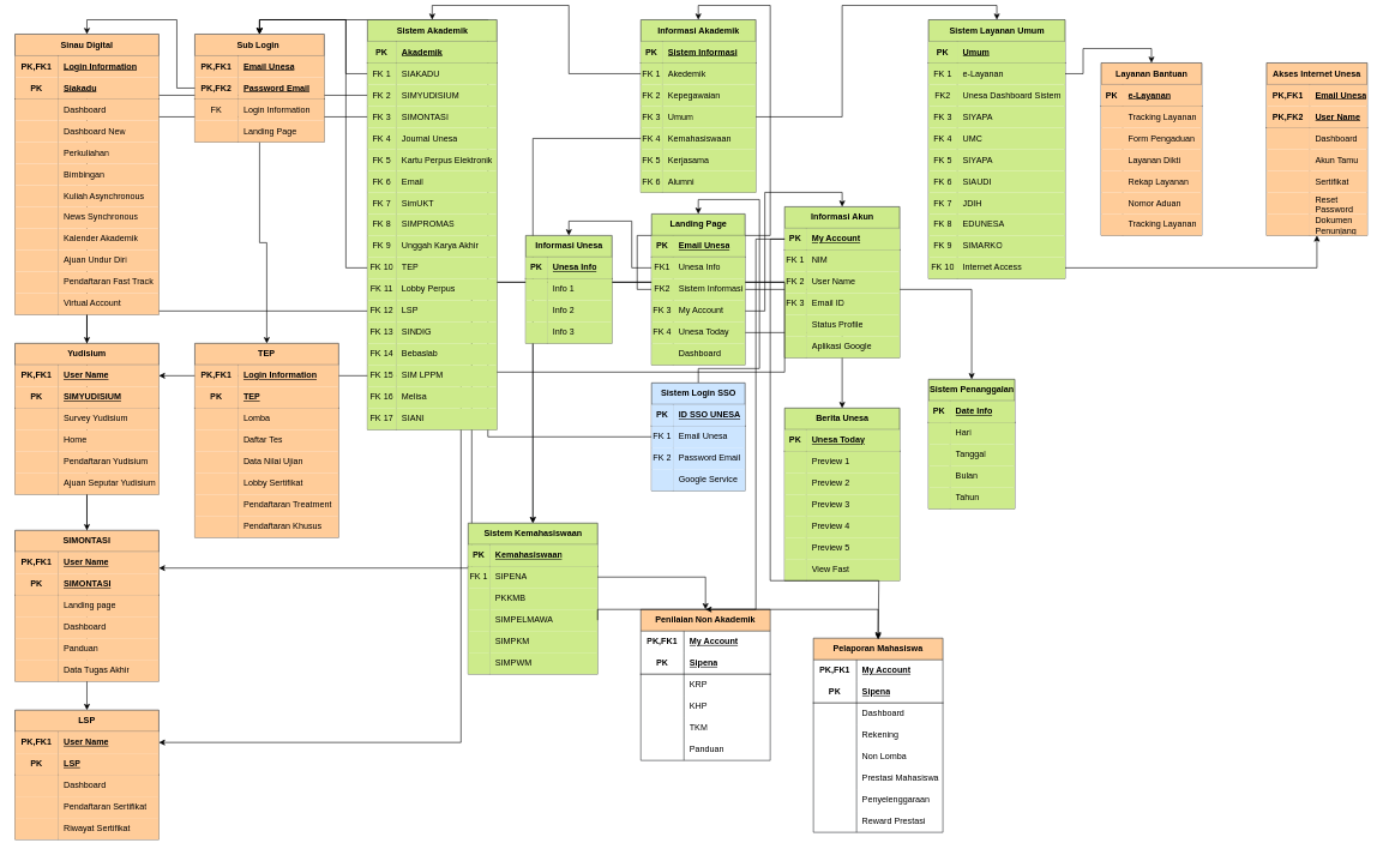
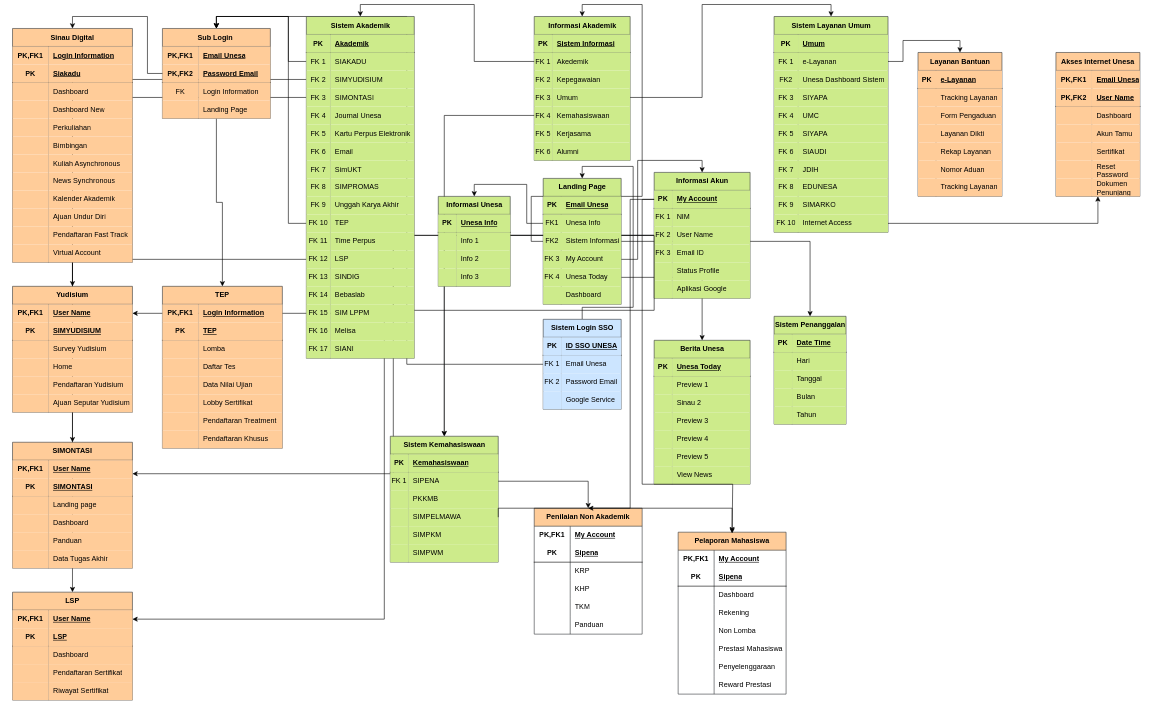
- <mxCell id="431" value="Lobby Perpus" style="shape=partialRectangle;connectable=0;fillColor=#cdeb8b;top=0;left=0;bottom=0;right=0;align=left;spacingLeft=6;overflow=hidden;whiteSpace=wrap;html=1;strokeColor=#36393d;" vertex="1" parent="429"><mxGeometry x="40" width="140" height="30" as="geometry"><mxRectangle width="140" height="30" as="alternateBounds" /></mxGeometry></mxCell>
+ <mxCell id="431" value="Time Perpus" style="shape=partialRectangle;connectable=0;fillColor=#cdeb8b;top=0;left=0;bottom=0;right=0;align=left;spacingLeft=6;overflow=hidden;whiteSpace=wrap;html=1;strokeColor=#36393d;" vertex="1" parent="429"><mxGeometry x="40" width="140" height="30" as="geometry"><mxRectangle width="140" height="30" as="alternateBounds" /></mxGeometry></mxCell>
- <mxCell id="69" value="Date Info" style="shape=partialRectangle;connectable=0;fillColor=#cdeb8b;top=0;left=0;bottom=0;right=0;align=left;spacingLeft=6;fontStyle=5;overflow=hidden;whiteSpace=wrap;html=1;strokeColor=#36393d;" vertex="1" parent="67"><mxGeometry x="30" width="90" height="30" as="geometry"><mxRectangle width="90" height="30" as="alternateBounds" /></mxGeometry></mxCell>
+ <mxCell id="69" value="Date Time" style="shape=partialRectangle;connectable=0;fillColor=#cdeb8b;top=0;left=0;bottom=0;right=0;align=left;spacingLeft=6;fontStyle=5;overflow=hidden;whiteSpace=wrap;html=1;strokeColor=#36393d;" vertex="1" parent="67"><mxGeometry x="30" width="90" height="30" as="geometry"><mxRectangle width="90" height="30" as="alternateBounds" /></mxGeometry></mxCell>
- <mxCell id="53" value="Preview 2" style="shape=partialRectangle;connectable=0;fillColor=#cdeb8b;top=0;left=0;bottom=0;right=0;align=left;spacingLeft=6;overflow=hidden;whiteSpace=wrap;html=1;strokeColor=#36393d;" vertex="1" parent="51"><mxGeometry x="30" width="130" height="30" as="geometry"><mxRectangle width="130" height="30" as="alternateBounds" /></mxGeometry></mxCell>
+ <mxCell id="53" value="Sinau 2" style="shape=partialRectangle;connectable=0;fillColor=#cdeb8b;top=0;left=0;bottom=0;right=0;align=left;spacingLeft=6;overflow=hidden;whiteSpace=wrap;html=1;strokeColor=#36393d;" vertex="1" parent="51"><mxGeometry x="30" width="130" height="30" as="geometry"><mxRectangle width="130" height="30" as="alternateBounds" /></mxGeometry></mxCell>
- <mxCell id="65" value="View Fast" style="shape=partialRectangle;connectable=0;fillColor=#cdeb8b;top=0;left=0;bottom=0;right=0;align=left;spacingLeft=6;overflow=hidden;whiteSpace=wrap;html=1;strokeColor=#36393d;" vertex="1" parent="63"><mxGeometry x="30" width="130" height="30" as="geometry"><mxRectangle width="130" height="30" as="alternateBounds" /></mxGeometry></mxCell>
+ <mxCell id="65" value="View News" style="shape=partialRectangle;connectable=0;fillColor=#cdeb8b;top=0;left=0;bottom=0;right=0;align=left;spacingLeft=6;overflow=hidden;whiteSpace=wrap;html=1;strokeColor=#36393d;" vertex="1" parent="63"><mxGeometry x="30" width="130" height="30" as="geometry"><mxRectangle width="130" height="30" as="alternateBounds" /></mxGeometry></mxCell>
